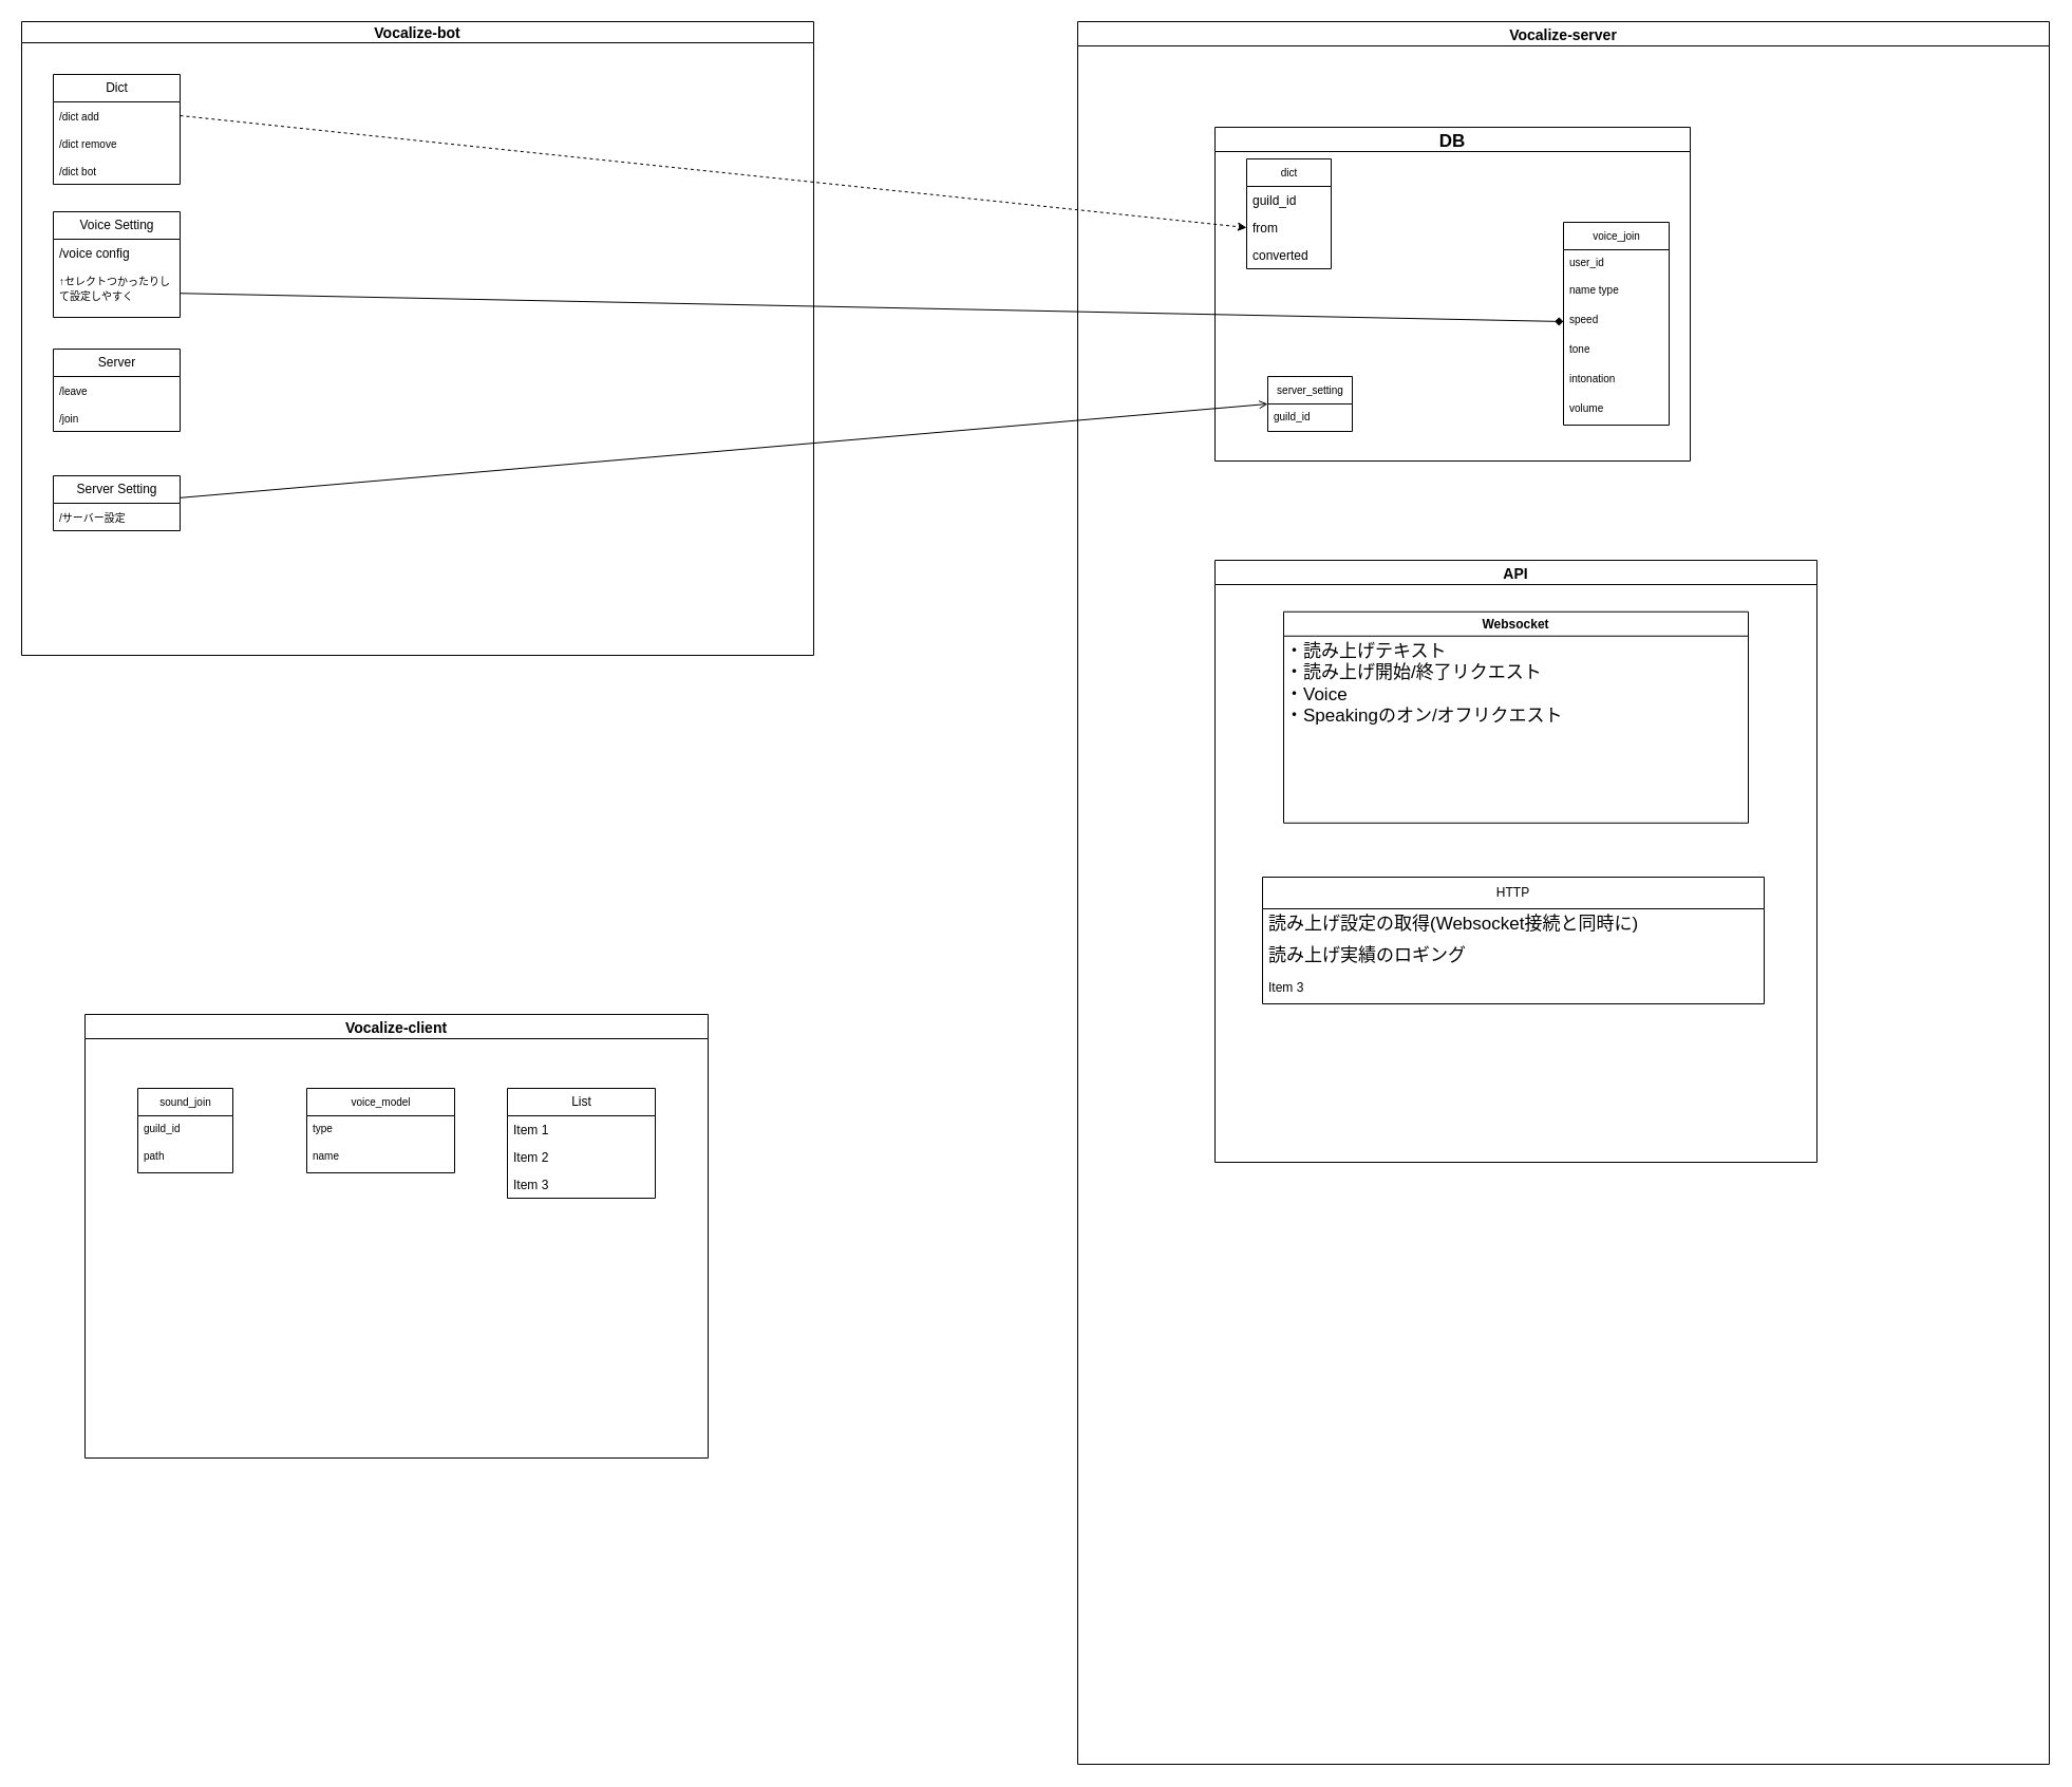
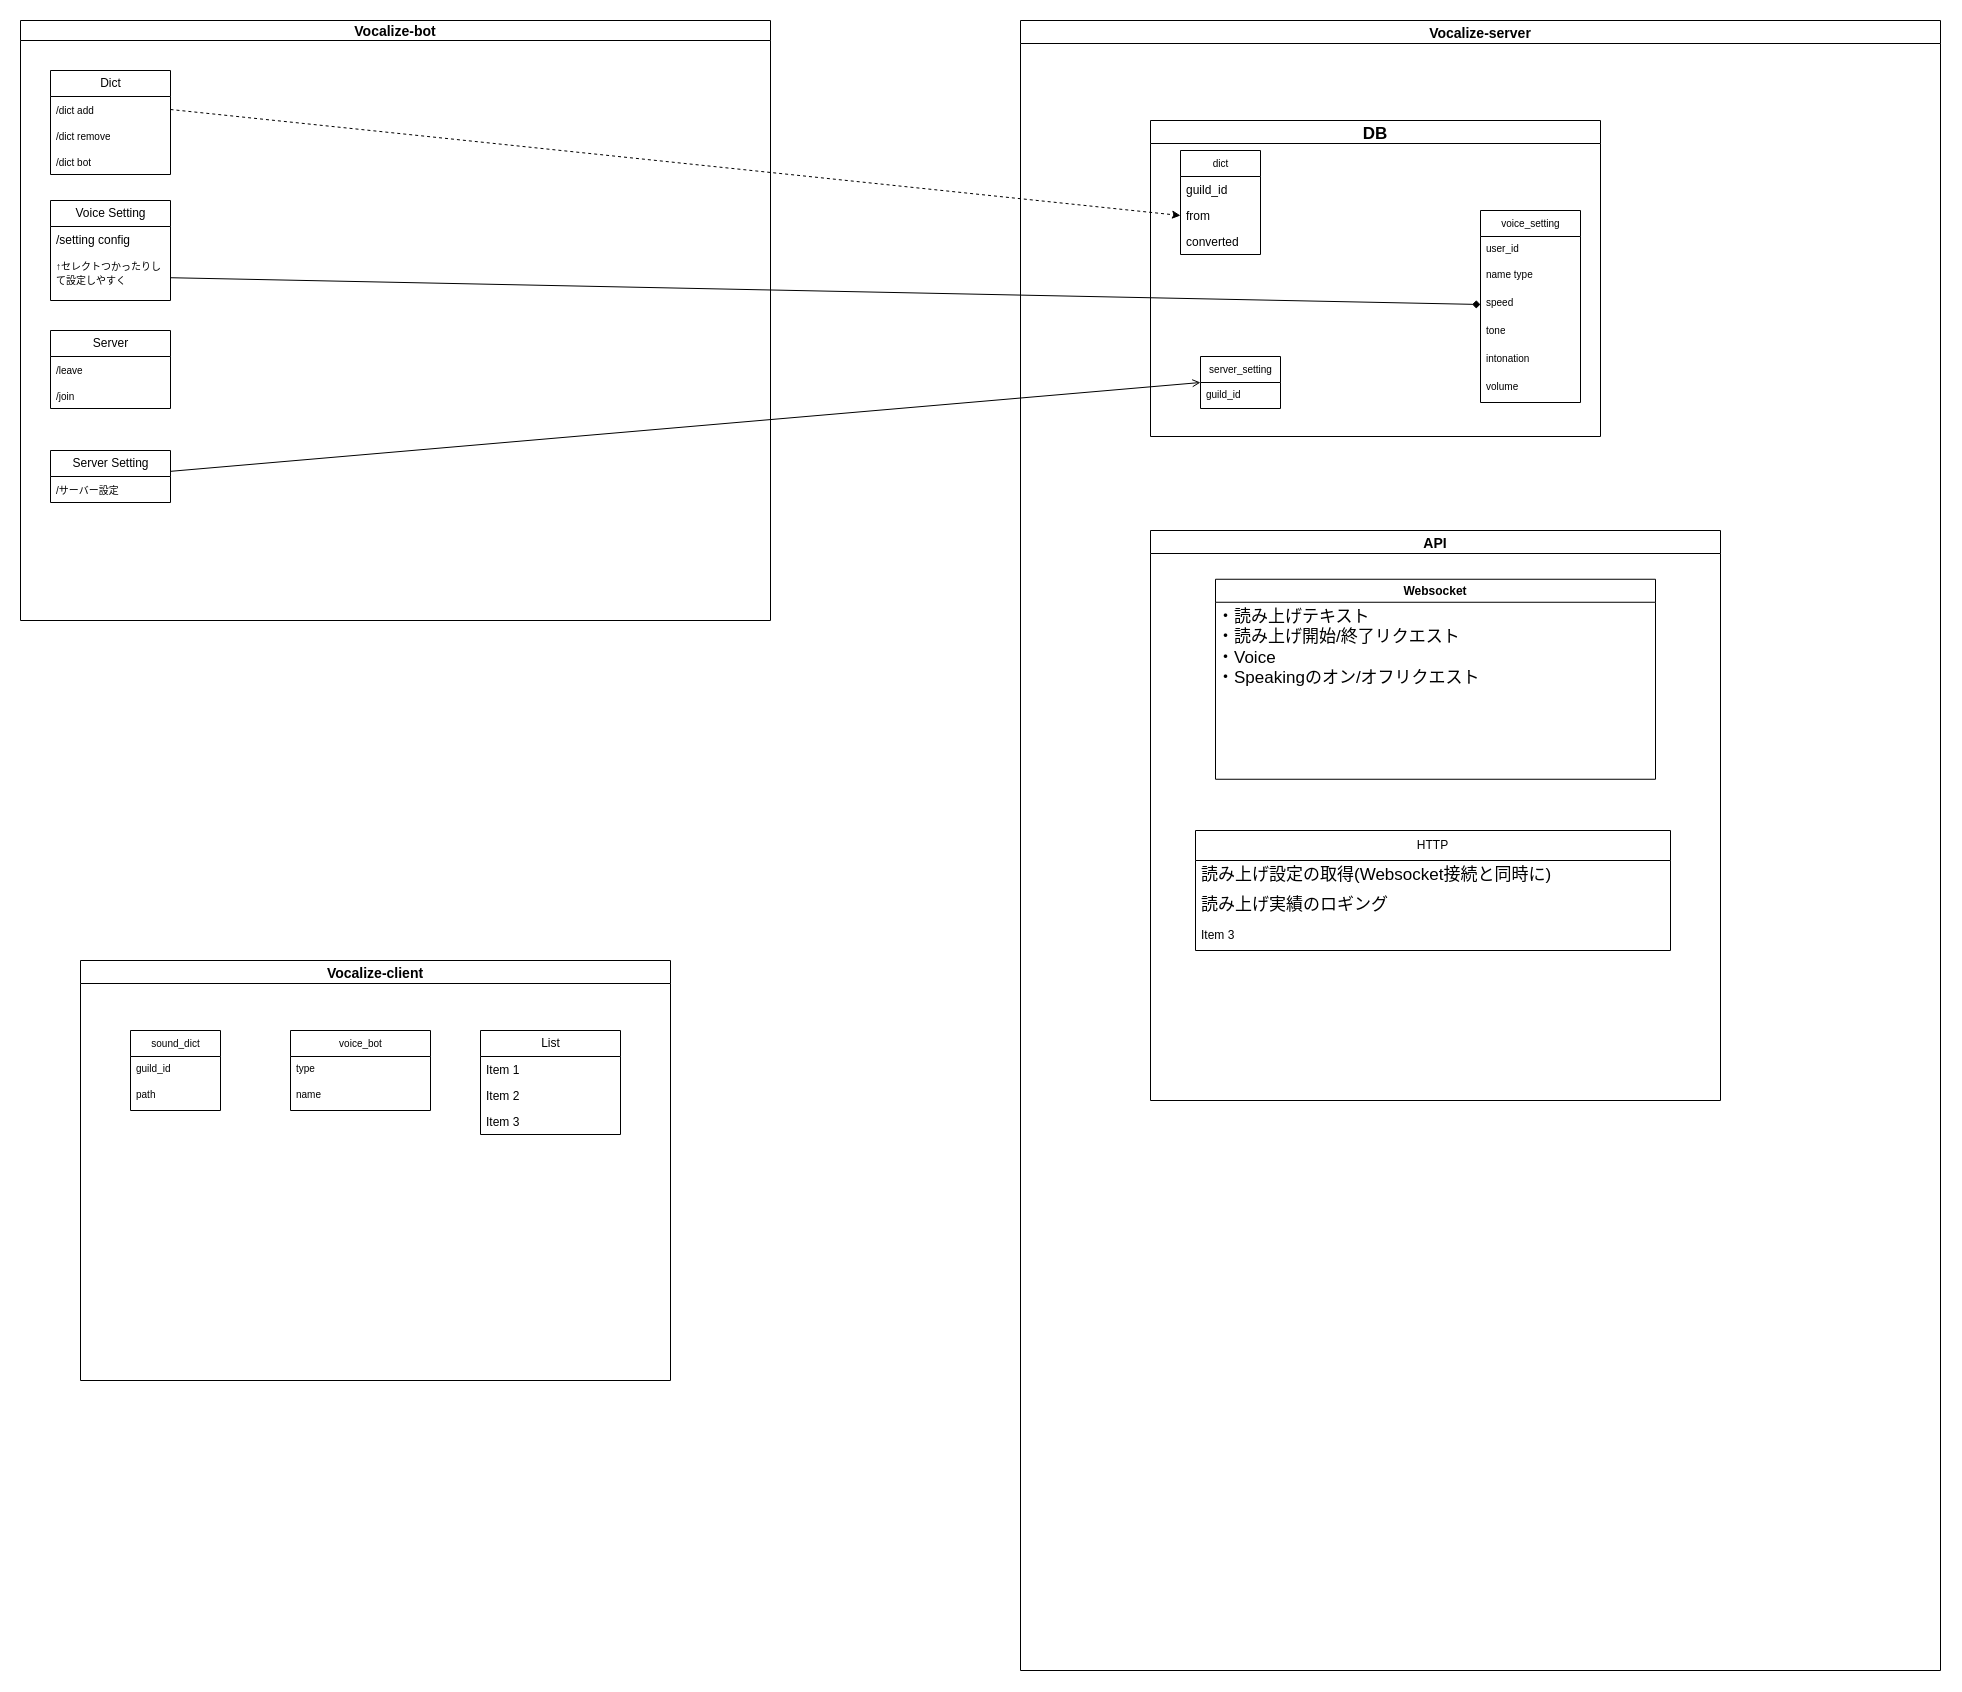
- <mxCell id="6" value="voice_join" style="swimlane;fontStyle=0;childLayout=stackLayout;horizontal=1;startSize=26;fillColor=none;horizontalStack=0;resizeParent=1;resizeParentMax=0;resizeLast=0;collapsible=1;marginBottom=0;html=1;fontSize=10;" parent="5" vertex="1"><mxGeometry x="330" y="90" width="100" height="192" as="geometry" /></mxCell>
+ <mxCell id="6" value="voice_setting" style="swimlane;fontStyle=0;childLayout=stackLayout;horizontal=1;startSize=26;fillColor=none;horizontalStack=0;resizeParent=1;resizeParentMax=0;resizeLast=0;collapsible=1;marginBottom=0;html=1;fontSize=10;" parent="5" vertex="1"><mxGeometry x="330" y="90" width="100" height="192" as="geometry" /></mxCell>
- <mxCell id="36" value="&lt;div&gt;/voice config&lt;/div&gt;&lt;div&gt;&lt;br&gt;&lt;/div&gt;" style="text;strokeColor=none;fillColor=none;align=left;verticalAlign=top;spacingLeft=4;spacingRight=4;overflow=hidden;rotatable=0;points=[[0,0.5],[1,0.5]];portConstraint=eastwest;whiteSpace=wrap;html=1;" parent="35" vertex="1"><mxGeometry y="26" width="120" height="26" as="geometry" /></mxCell>
+ <mxCell id="36" value="&lt;div&gt;/setting config&lt;/div&gt;&lt;div&gt;&lt;br&gt;&lt;/div&gt;" style="text;strokeColor=none;fillColor=none;align=left;verticalAlign=top;spacingLeft=4;spacingRight=4;overflow=hidden;rotatable=0;points=[[0,0.5],[1,0.5]];portConstraint=eastwest;whiteSpace=wrap;html=1;" parent="35" vertex="1"><mxGeometry y="26" width="120" height="26" as="geometry" /></mxCell>
- <mxCell id="30" value="sound_join" style="swimlane;fontStyle=0;childLayout=stackLayout;horizontal=1;startSize=26;fillColor=none;horizontalStack=0;resizeParent=1;resizeParentMax=0;resizeLast=0;collapsible=1;marginBottom=0;html=1;fontSize=10;" parent="26" vertex="1"><mxGeometry x="50" y="70" width="90" height="80" as="geometry" /></mxCell>
+ <mxCell id="30" value="sound_dict" style="swimlane;fontStyle=0;childLayout=stackLayout;horizontal=1;startSize=26;fillColor=none;horizontalStack=0;resizeParent=1;resizeParentMax=0;resizeLast=0;collapsible=1;marginBottom=0;html=1;fontSize=10;" parent="26" vertex="1"><mxGeometry x="50" y="70" width="90" height="80" as="geometry" /></mxCell>
- <mxCell id="27" value="voice_model" style="swimlane;fontStyle=0;childLayout=stackLayout;horizontal=1;startSize=26;fillColor=none;horizontalStack=0;resizeParent=1;resizeParentMax=0;resizeLast=0;collapsible=1;marginBottom=0;html=1;fontSize=10;" parent="26" vertex="1"><mxGeometry x="210" y="70" width="140" height="80" as="geometry" /></mxCell>
+ <mxCell id="27" value="voice_bot" style="swimlane;fontStyle=0;childLayout=stackLayout;horizontal=1;startSize=26;fillColor=none;horizontalStack=0;resizeParent=1;resizeParentMax=0;resizeLast=0;collapsible=1;marginBottom=0;html=1;fontSize=10;" parent="26" vertex="1"><mxGeometry x="210" y="70" width="140" height="80" as="geometry" /></mxCell>
